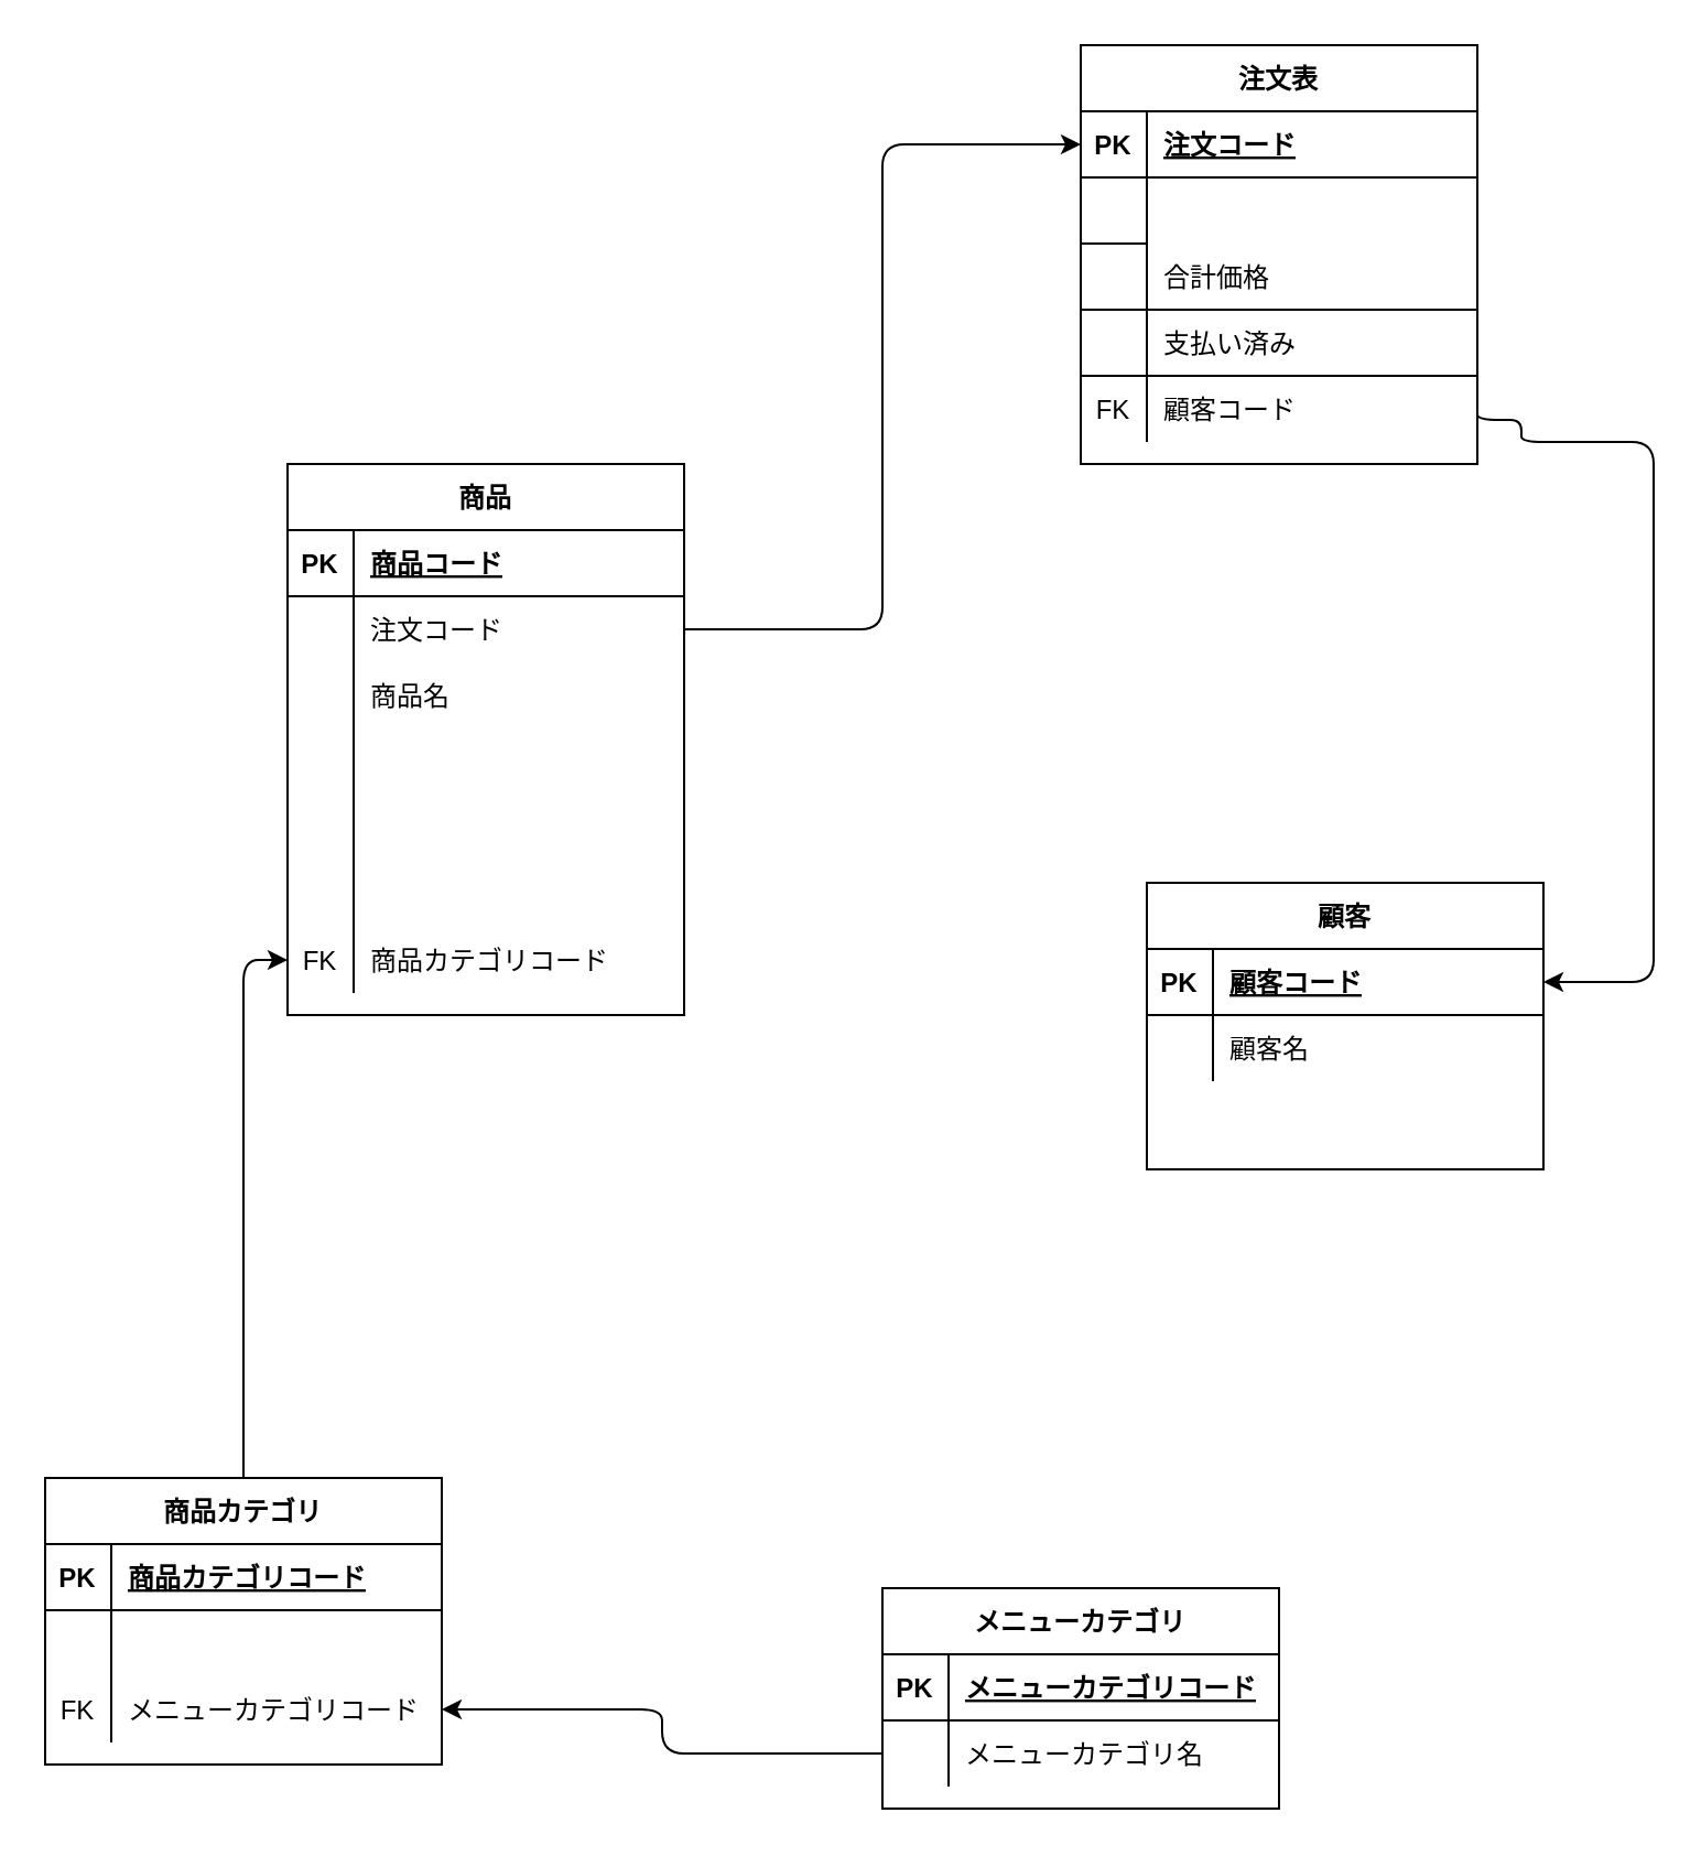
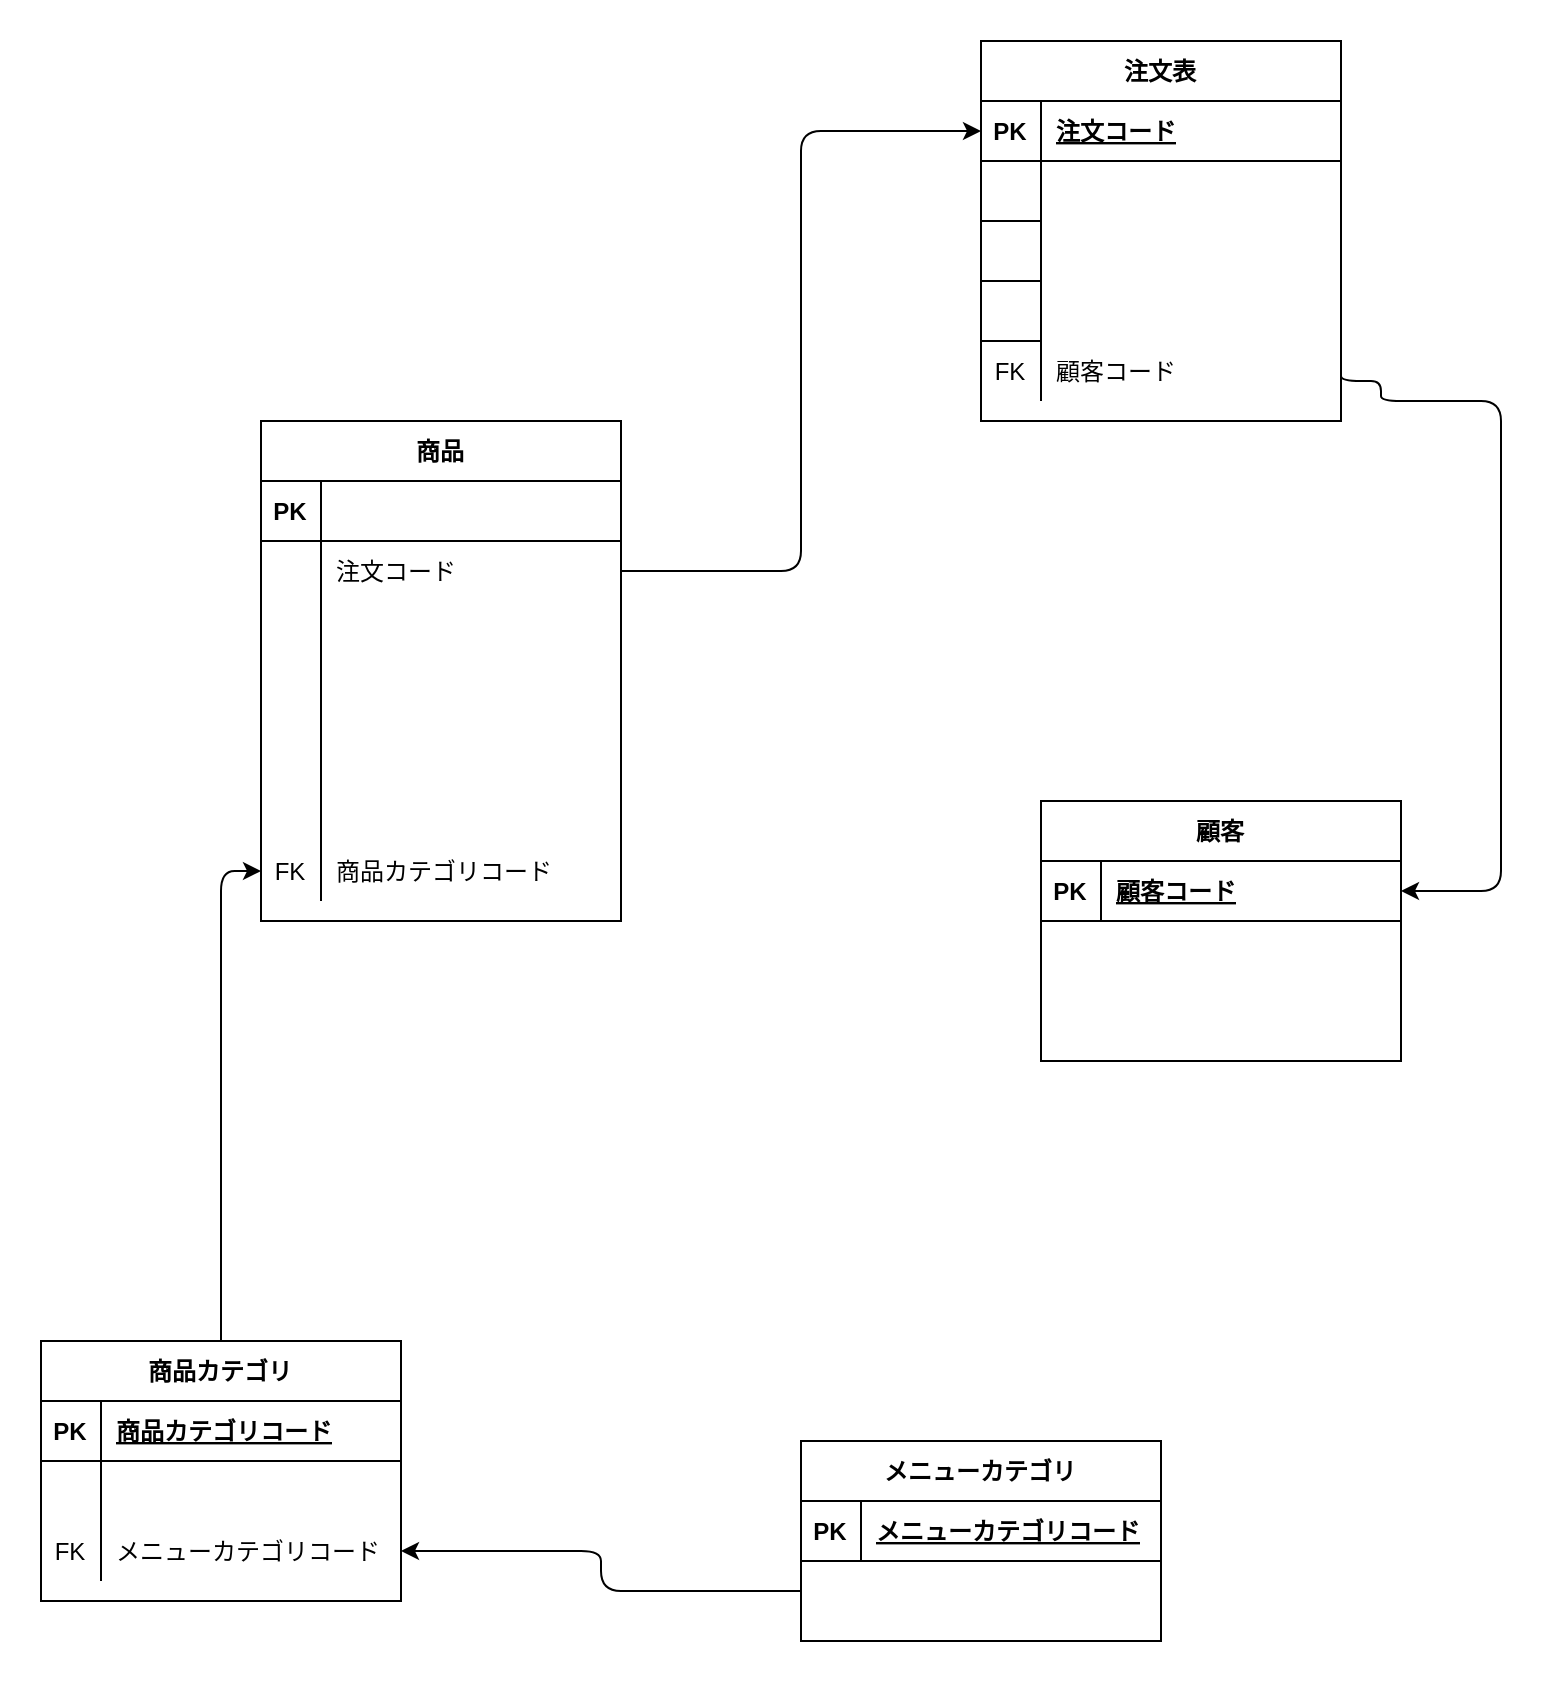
- <mxCell id="10" value="合計価格" style="shape=partialRectangle;connectable=0;fillColor=none;top=0;left=0;bottom=0;right=0;align=left;spacingLeft=6;overflow=hidden;" parent="8" vertex="1"><mxGeometry x="30" width="150" height="30" as="geometry"><mxRectangle width="150" height="30" as="alternateBounds" /></mxGeometry></mxCell>
- <mxCell id="13" value="支払い済み" style="shape=partialRectangle;connectable=0;fillColor=none;top=0;left=0;bottom=0;right=0;align=left;spacingLeft=6;overflow=hidden;" parent="11" vertex="1"><mxGeometry x="30" width="150" height="30" as="geometry"><mxRectangle width="150" height="30" as="alternateBounds" /></mxGeometry></mxCell>
- <mxCell id="20" value="商品コード" style="shape=partialRectangle;connectable=0;fillColor=none;top=0;left=0;bottom=0;right=0;align=left;spacingLeft=6;fontStyle=5;overflow=hidden;" parent="18" vertex="1"><mxGeometry x="30" width="150" height="30" as="geometry"><mxRectangle width="150" height="30" as="alternateBounds" /></mxGeometry></mxCell>
- <mxCell id="26" value="商品名" style="shape=partialRectangle;connectable=0;fillColor=none;top=0;left=0;bottom=0;right=0;align=left;spacingLeft=6;overflow=hidden;" parent="24" vertex="1"><mxGeometry x="30" width="150" height="30" as="geometry"><mxRectangle width="150" height="30" as="alternateBounds" /></mxGeometry></mxCell>
- <mxCell id="61" value="顧客名" style="shape=partialRectangle;connectable=0;fillColor=none;top=0;left=0;bottom=0;right=0;align=left;spacingLeft=6;overflow=hidden;" parent="59" vertex="1"><mxGeometry x="30" width="150" height="30" as="geometry"><mxRectangle width="150" height="30" as="alternateBounds" /></mxGeometry></mxCell>
- <mxCell id="52" value="メニューカテゴリ名" style="shape=partialRectangle;connectable=0;fillColor=none;top=0;left=0;bottom=0;right=0;align=left;spacingLeft=6;overflow=hidden;" parent="50" vertex="1"><mxGeometry x="30" width="150" height="30" as="geometry"><mxRectangle width="150" height="30" as="alternateBounds" /></mxGeometry></mxCell>
